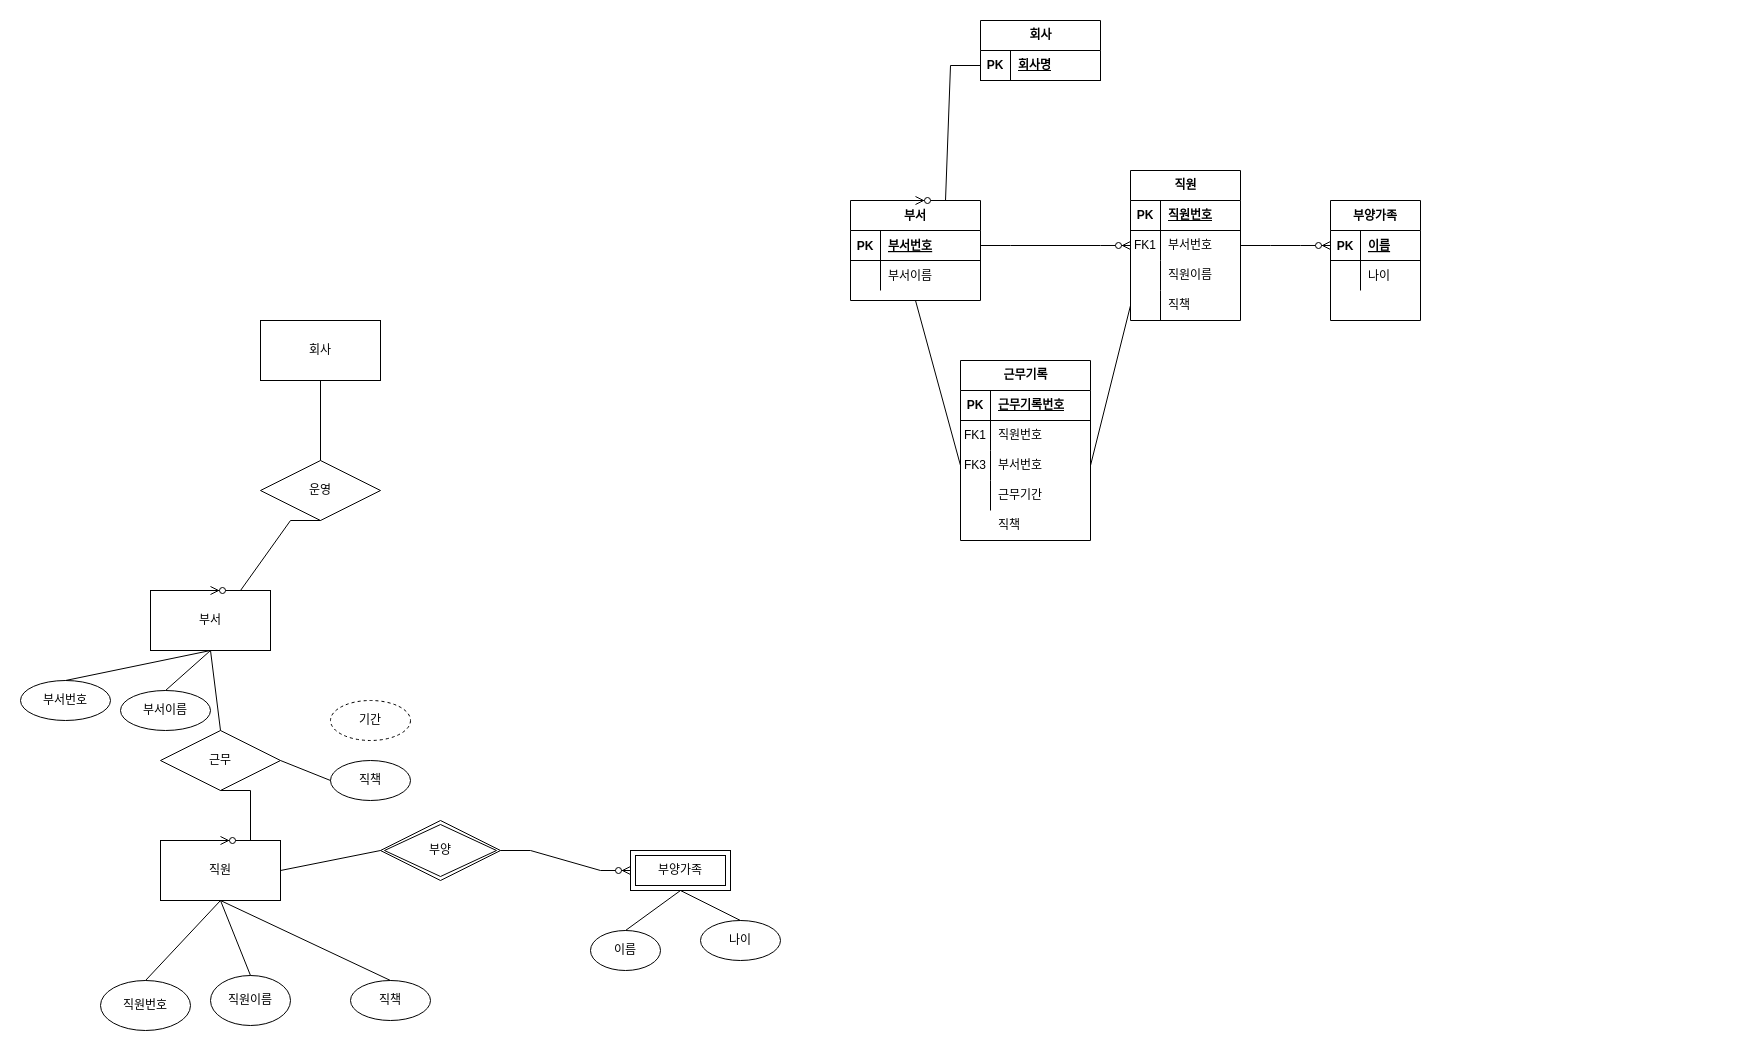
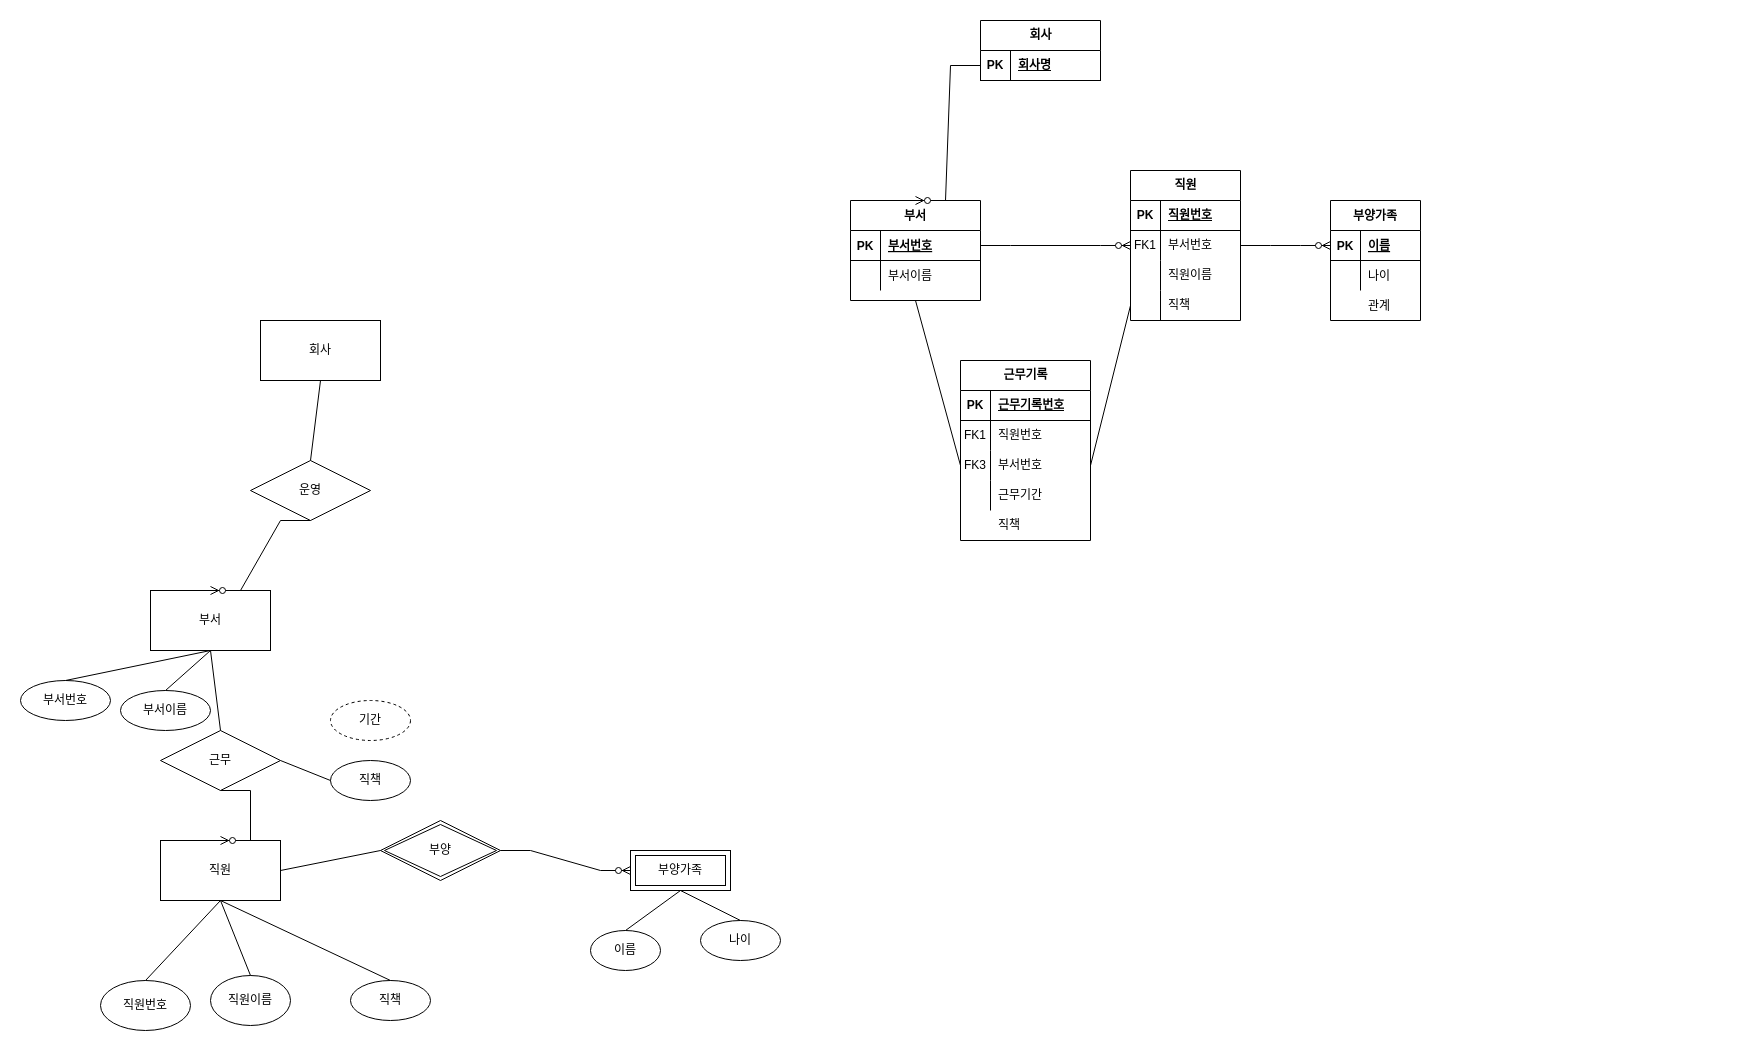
+ <mxCell id="56" value="관계" style="shape=partialRectangle;overflow=hidden;connectable=0;fillColor=none;top=0;left=0;bottom=0;right=0;align=left;spacingLeft=6;" vertex="1" parent="47"><mxGeometry x="30" y="90" width="60" height="30" as="geometry"><mxRectangle width="60" height="30" as="alternateBounds" /></mxGeometry></mxCell>
- <mxCell id="78" value="운영" style="shape=rhombus;perimeter=rhombusPerimeter;whiteSpace=wrap;html=1;align=center;" vertex="1" parent="1"><mxGeometry x="260" y="460" width="120" height="60" as="geometry" /></mxCell>
+ <mxCell id="78" value="운영" style="shape=rhombus;perimeter=rhombusPerimeter;whiteSpace=wrap;html=1;align=center;" vertex="1" parent="1"><mxGeometry x="250" y="460" width="120" height="60" as="geometry" /></mxCell>
